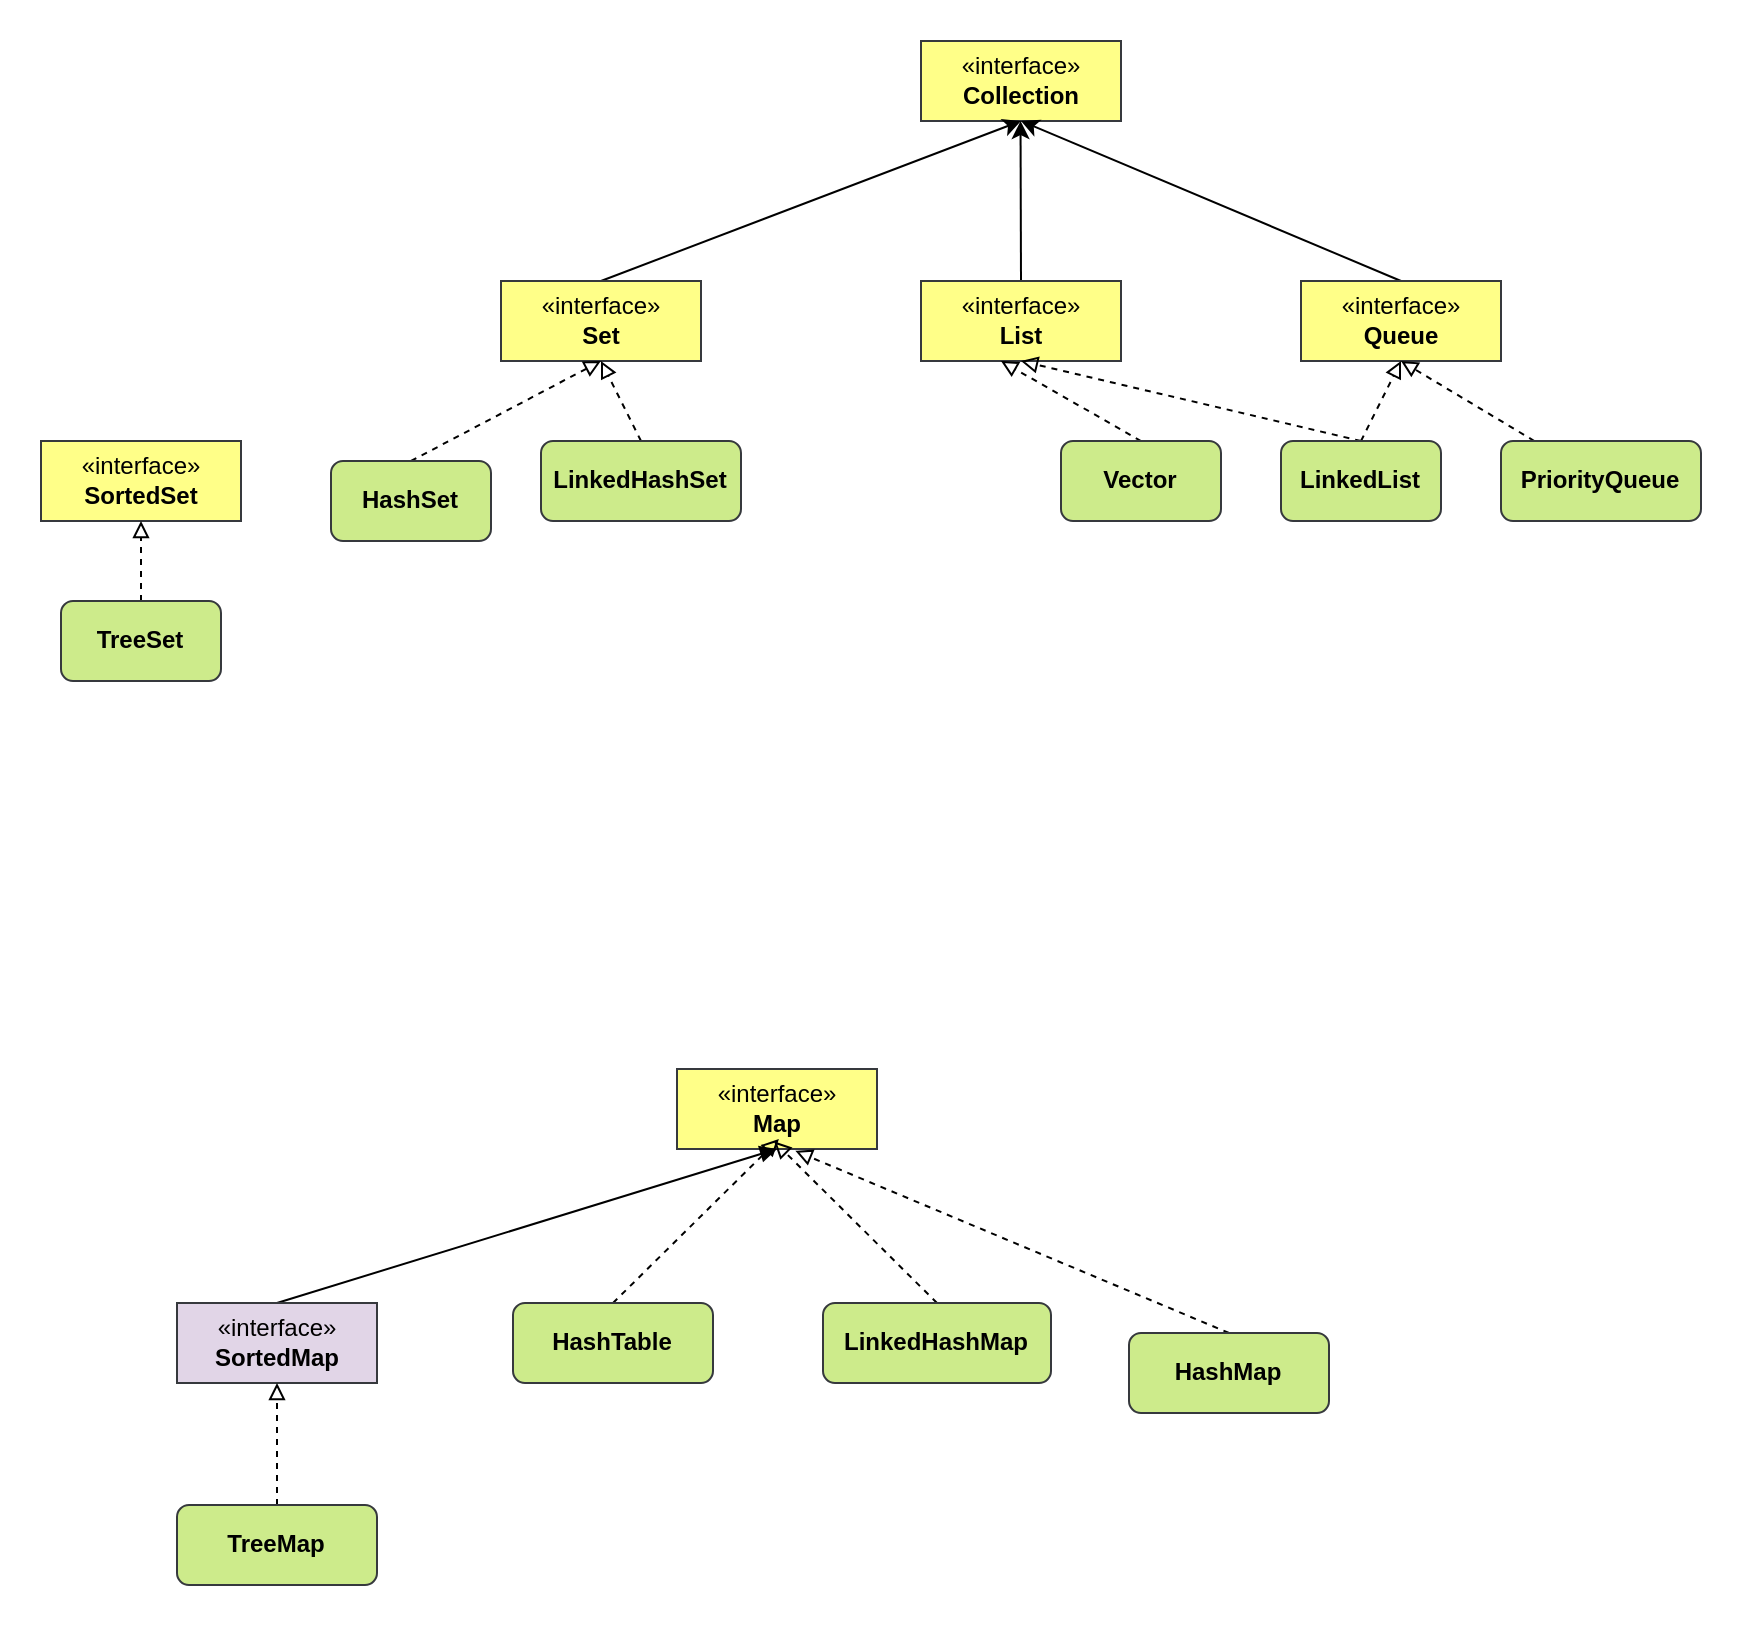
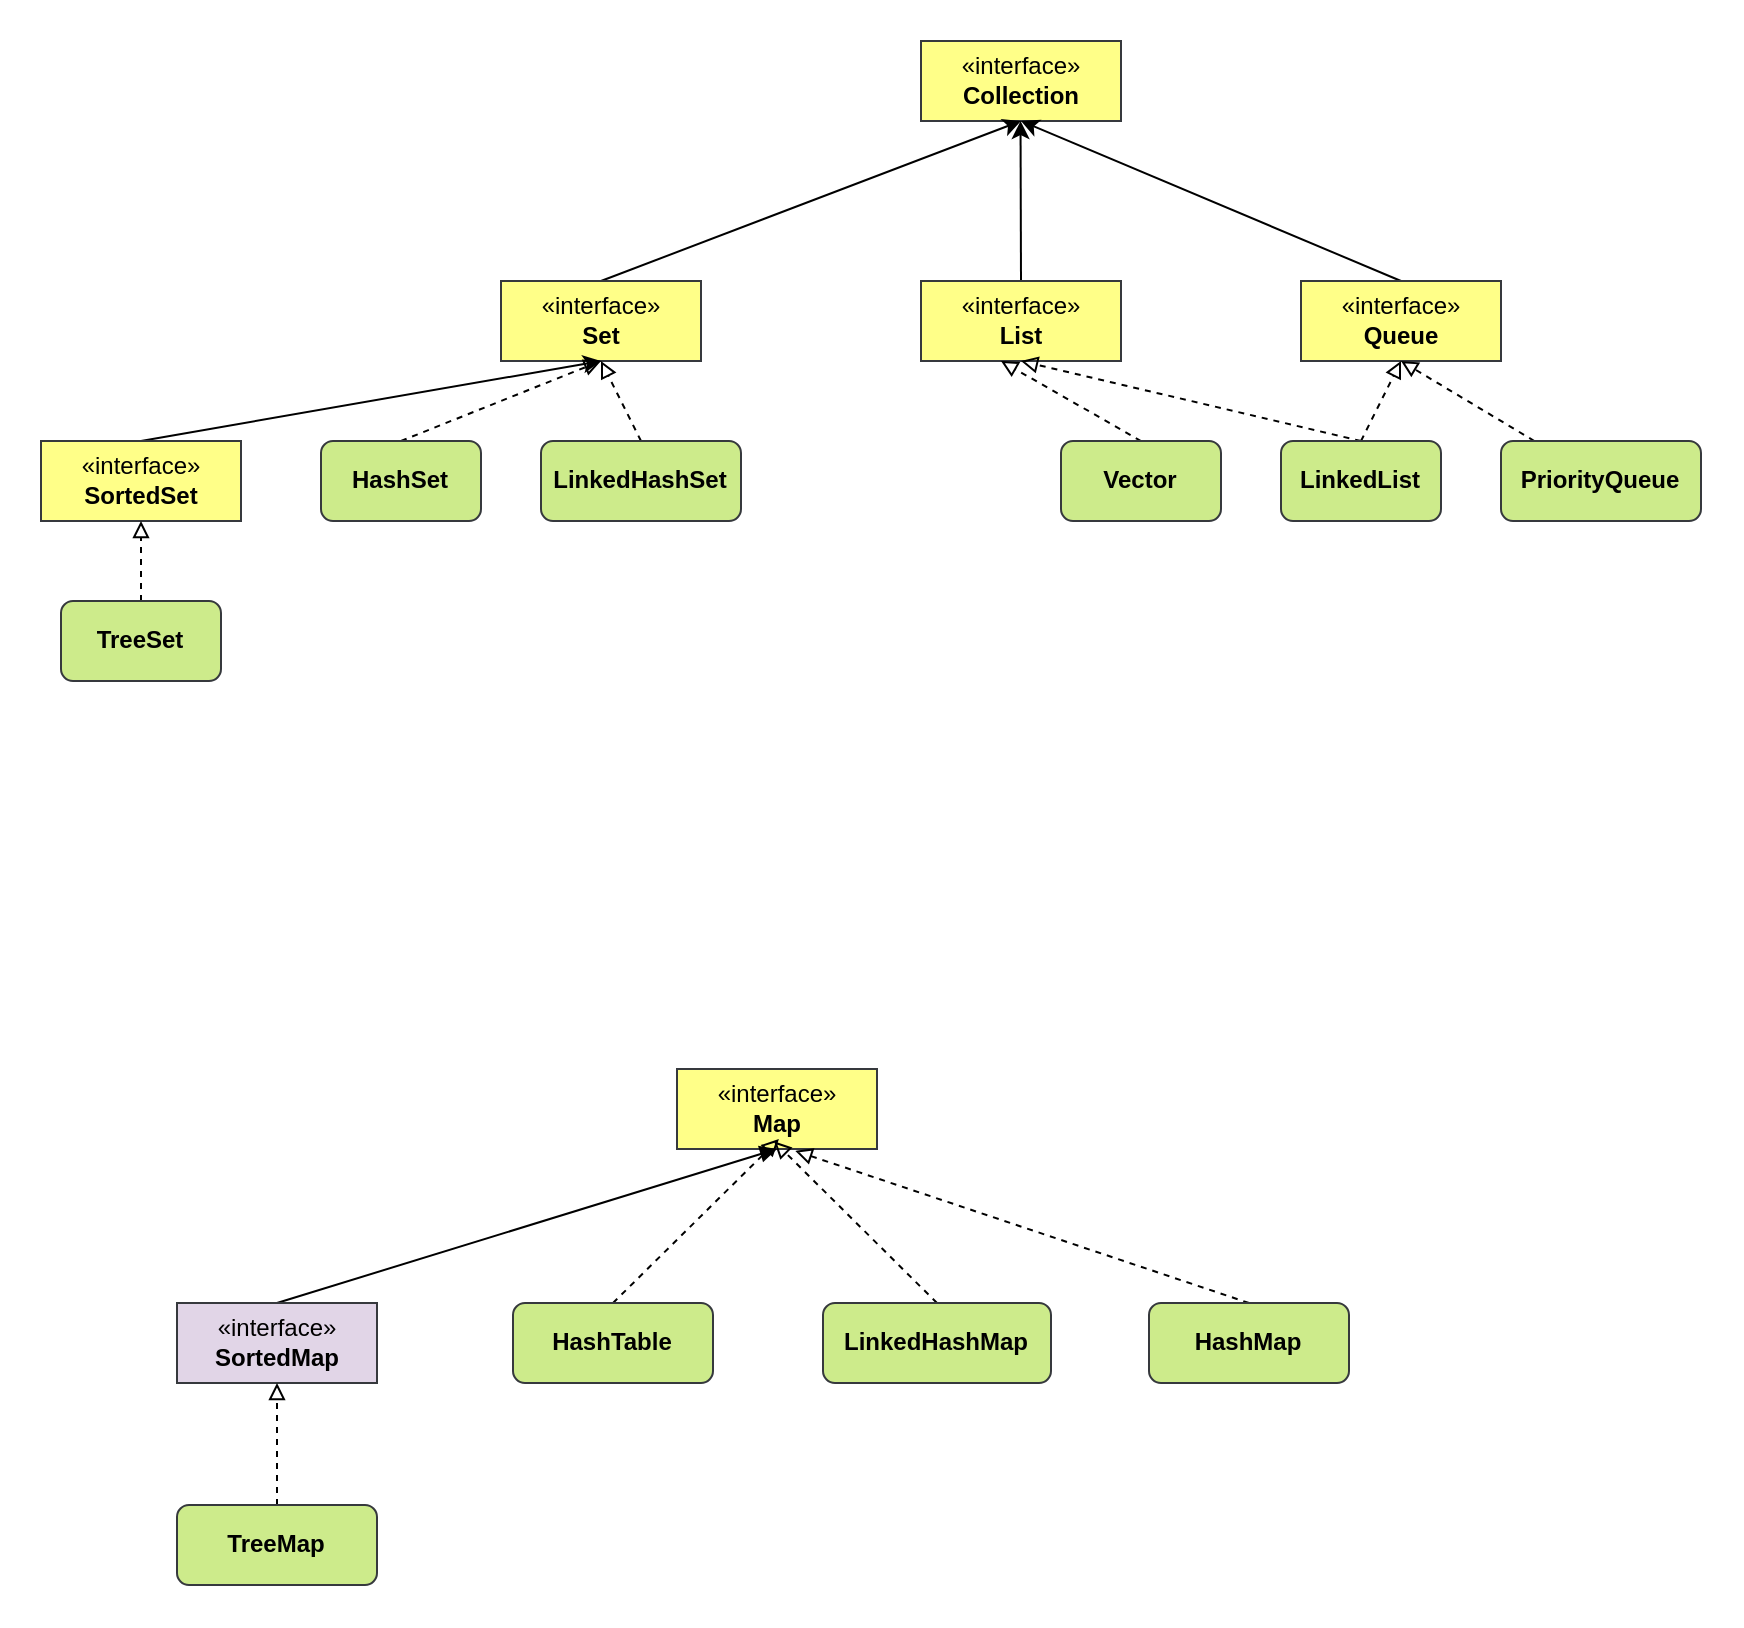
+ <mxCell id="9" style="edgeStyle=none;rounded=0;orthogonalLoop=1;jettySize=auto;html=1;exitX=0.5;exitY=0;exitDx=0;exitDy=0;entryX=0.5;entryY=1;entryDx=0;entryDy=0;" edge="1" parent="1" source="10" target="4"><mxGeometry relative="1" as="geometry" /></mxCell>
- <mxCell id="12" value="&lt;b&gt;HashSet&lt;/b&gt;" style="rounded=1;whiteSpace=wrap;html=1;fillColor=#cdeb8b;strokeColor=#36393d;" vertex="1" parent="1"><mxGeometry x="165" y="230" width="80" height="40" as="geometry" /></mxCell>
+ <mxCell id="12" value="&lt;b&gt;HashSet&lt;/b&gt;" style="rounded=1;whiteSpace=wrap;html=1;fillColor=#cdeb8b;strokeColor=#36393d;" vertex="1" parent="1"><mxGeometry x="160" y="220" width="80" height="40" as="geometry" /></mxCell>
- <mxCell id="32" value="&lt;b&gt;HashMap&lt;/b&gt;" style="rounded=1;whiteSpace=wrap;html=1;fillColor=#cdeb8b;strokeColor=#36393d;" vertex="1" parent="1"><mxGeometry x="564" y="666" width="100" height="40" as="geometry" /></mxCell>
+ <mxCell id="32" value="&lt;b&gt;HashMap&lt;/b&gt;" style="rounded=1;whiteSpace=wrap;html=1;fillColor=#cdeb8b;strokeColor=#36393d;" vertex="1" parent="1"><mxGeometry x="574" y="651" width="100" height="40" as="geometry" /></mxCell>
